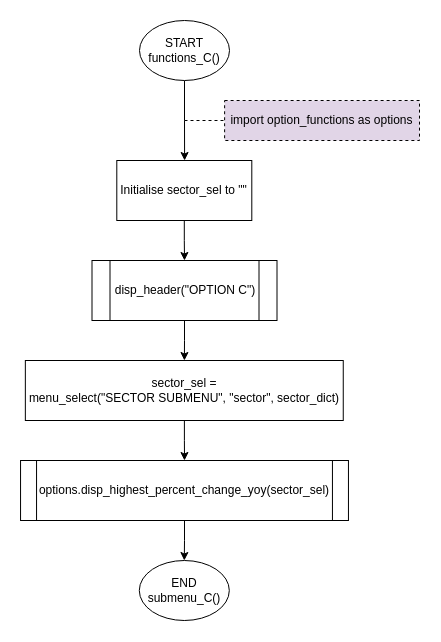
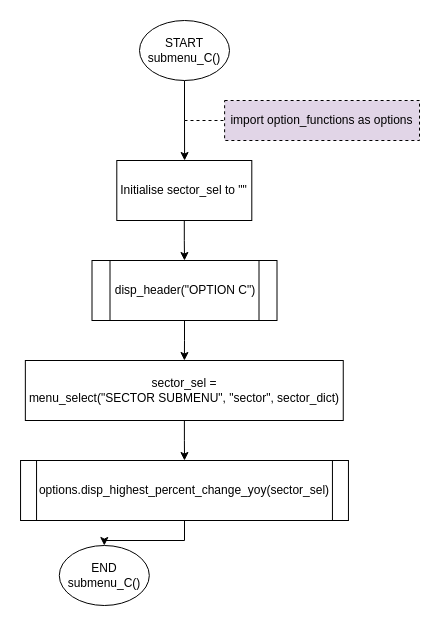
- <mxCell id="3" value="START&lt;br&gt;functions_C()" style="ellipse;whiteSpace=wrap;html=1;rounded=0;" vertex="1" parent="1"><mxGeometry x="139" width="90" height="60" as="geometry" y="20" /></mxCell>
+ <mxCell id="3" value="START&lt;br&gt;submenu_C()" style="ellipse;whiteSpace=wrap;html=1;rounded=0;" vertex="1" parent="1"><mxGeometry x="139" width="90" height="60" as="geometry" y="20" /></mxCell>
- <mxCell id="12" value="END&lt;br&gt;submenu_C()" style="ellipse;whiteSpace=wrap;html=1;rounded=0;" vertex="1" parent="1"><mxGeometry x="138.8" y="560" width="90" height="60" as="geometry" /></mxCell>
+ <mxCell id="12" value="END&lt;br&gt;submenu_C()" style="ellipse;whiteSpace=wrap;html=1;rounded=0;" vertex="1" parent="1"><mxGeometry x="58.8" y="545" width="90" height="60" as="geometry" /></mxCell>
